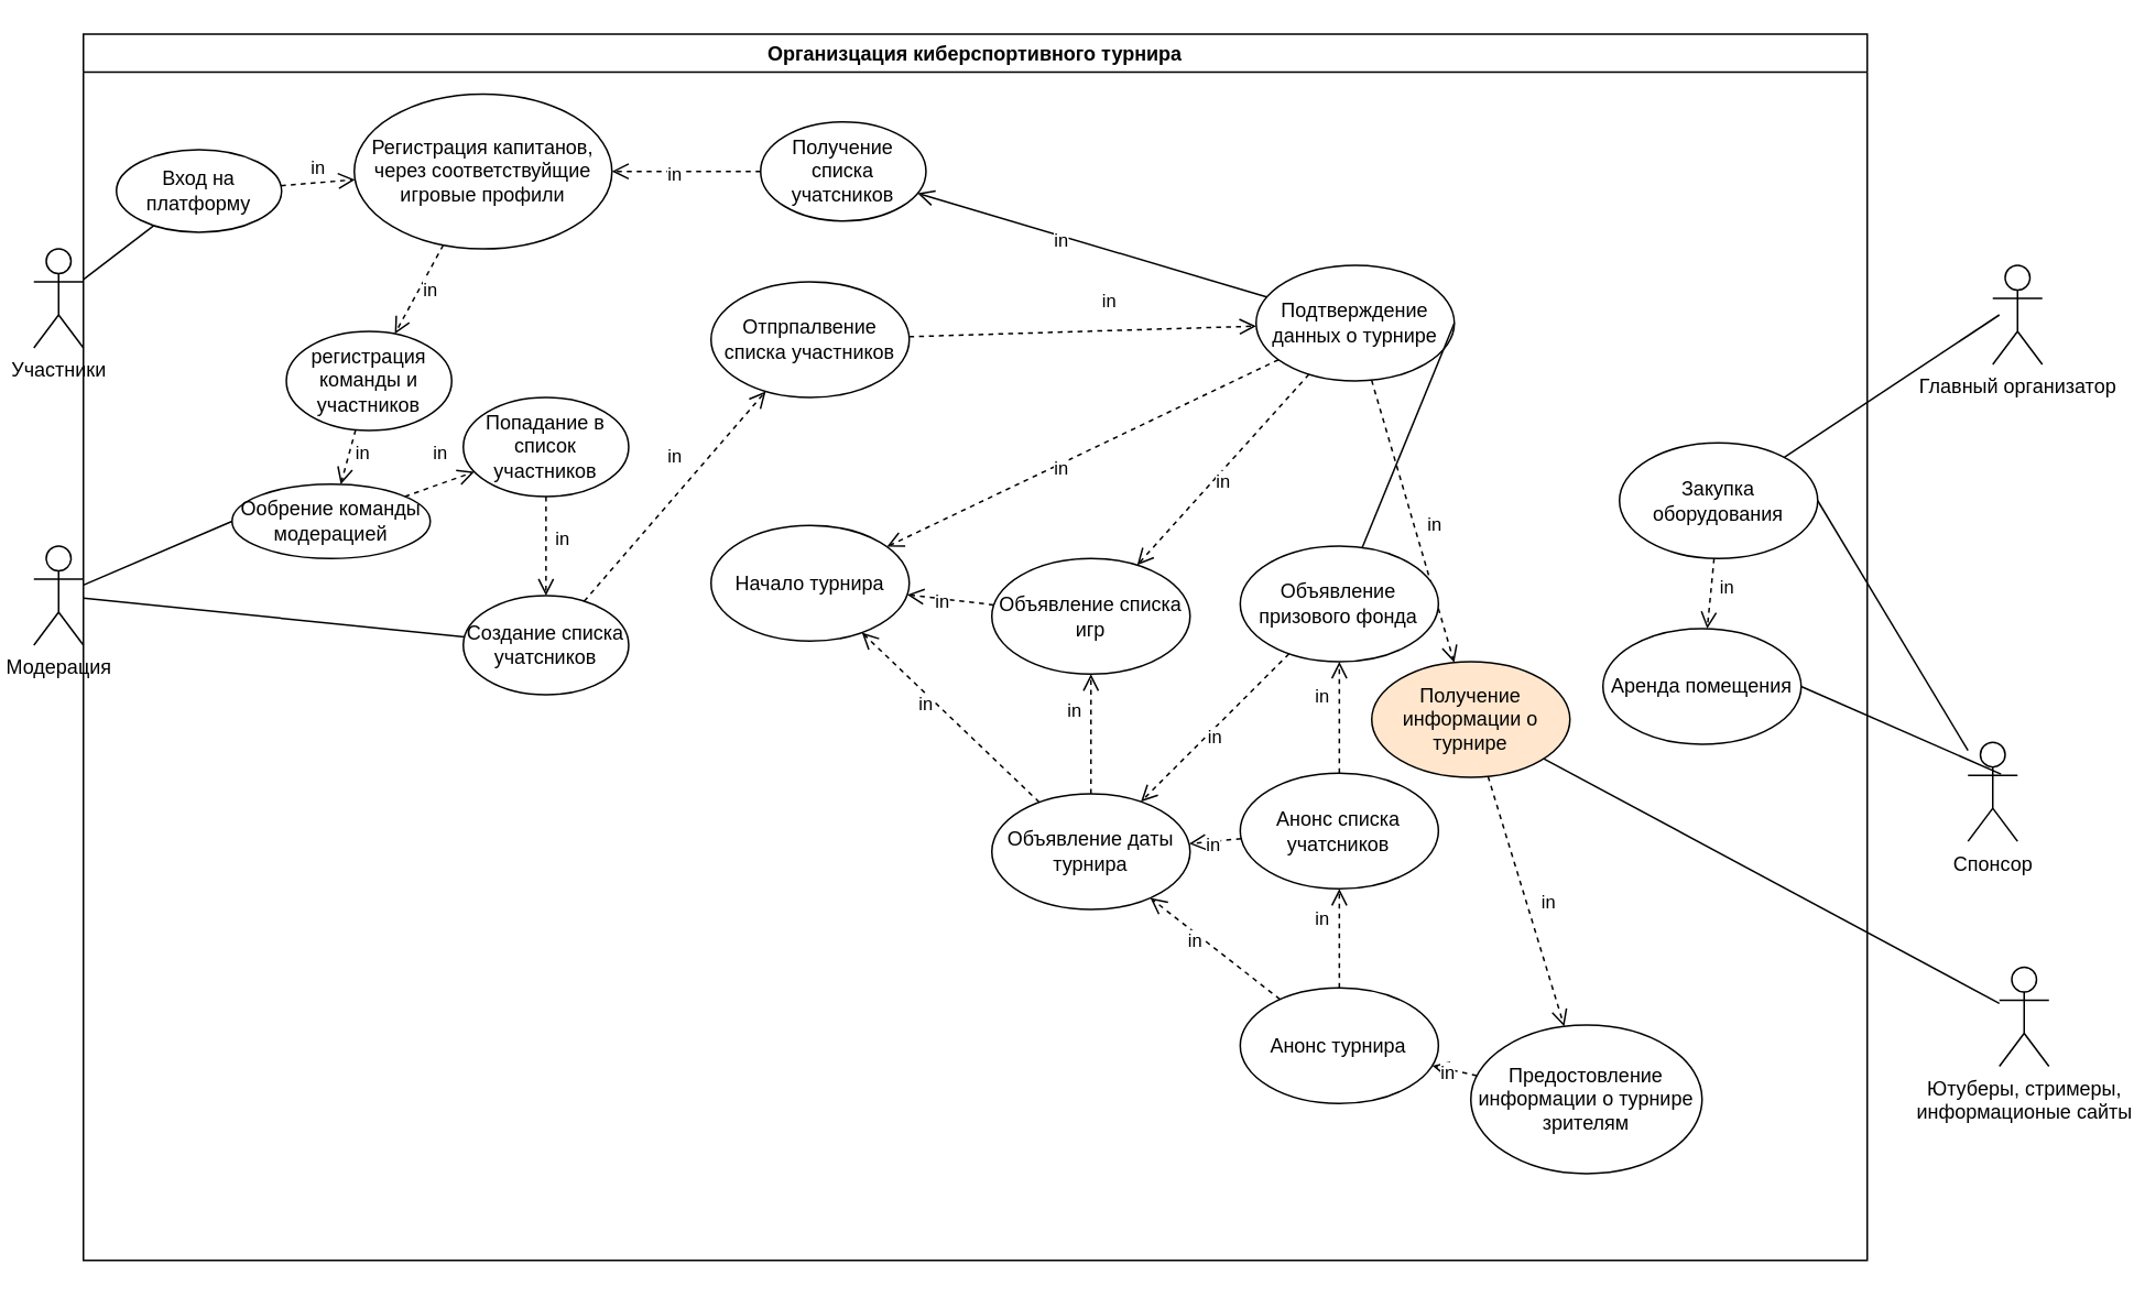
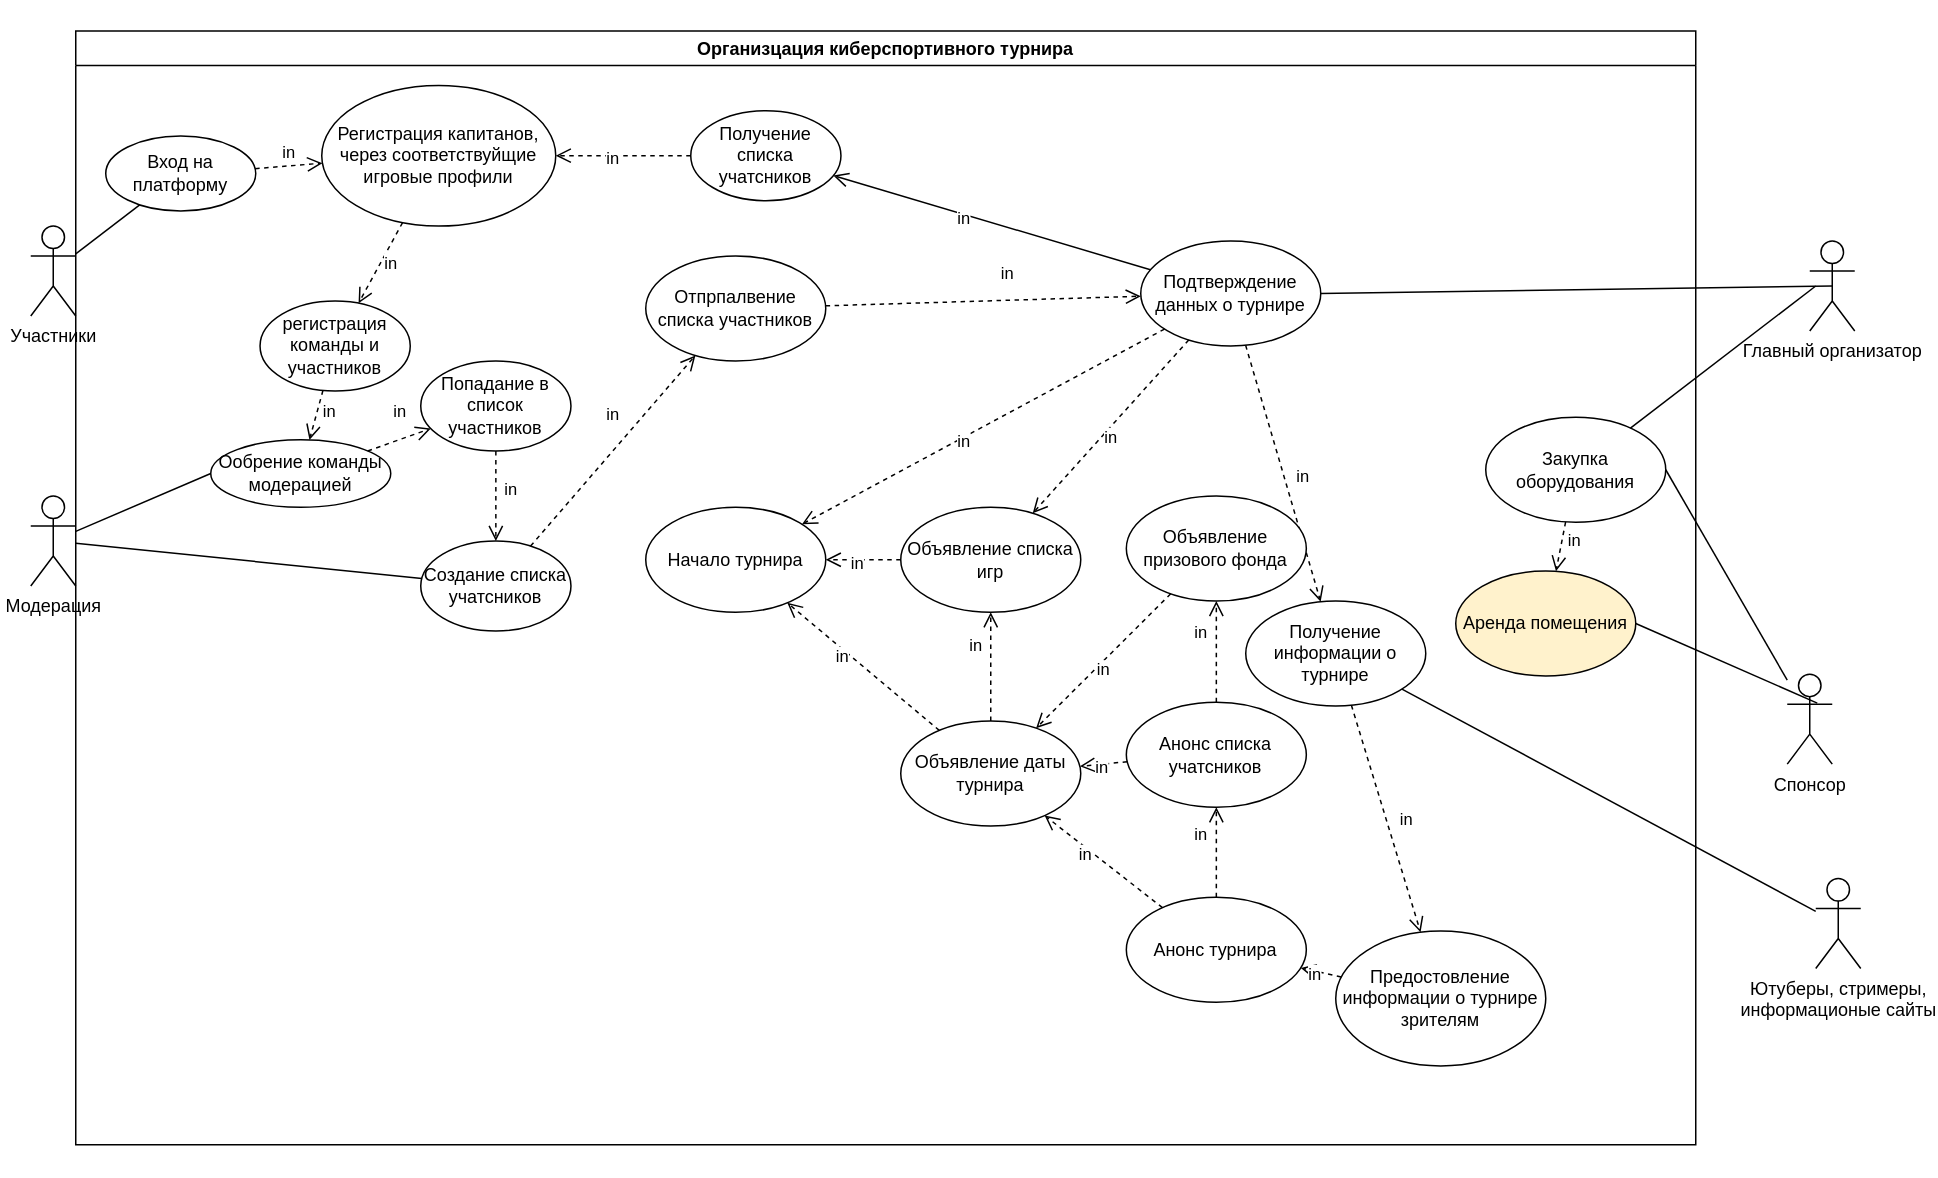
- <mxCell id="50" value="" style="endArrow=none;html=1;rounded=0;exitX=1;exitY=0.5;exitDx=0;exitDy=0;" edge="1" parent="1" source="15" target="28"><mxGeometry width="50" height="50" relative="1" as="geometry"><mxPoint x="720" y="260" as="sourcePoint" /><mxPoint x="1330" y="480" as="targetPoint" /></mxGeometry></mxCell>
+ <mxCell id="50" value="" style="endArrow=none;html=1;rounded=0;exitX=1;exitY=0.5;exitDx=0;exitDy=0;entryX=0.5;entryY=0.5;entryDx=0;entryDy=0;entryPerimeter=0;" edge="1" parent="1" source="15" target="49"><mxGeometry width="50" height="50" relative="1" as="geometry"><mxPoint x="720" y="260" as="sourcePoint" /><mxPoint x="1330" y="480" as="targetPoint" /></mxGeometry></mxCell>
- <mxCell id="17" value="Закупка оборудования" style="ellipse;whiteSpace=wrap;html=1;" vertex="1" parent="2"><mxGeometry x="930" y="247.5" width="120" height="70" as="geometry" /></mxCell>
+ <mxCell id="17" value="Закупка оборудования" style="ellipse;whiteSpace=wrap;html=1;" vertex="1" parent="2"><mxGeometry x="940" y="257.5" width="120" height="70" as="geometry" /></mxCell>
- <mxCell id="41" value="Начало турнира" style="ellipse;whiteSpace=wrap;html=1;" vertex="1" parent="2"><mxGeometry x="380" y="297.5" width="120" height="70" as="geometry" /></mxCell>
+ <mxCell id="41" value="Начало турнира" style="ellipse;whiteSpace=wrap;html=1;" vertex="1" parent="2"><mxGeometry x="380" y="317.5" width="120" height="70" as="geometry" /></mxCell>
- <mxCell id="18" value="Аренда помещения" style="ellipse;whiteSpace=wrap;html=1;" vertex="1" parent="2"><mxGeometry x="920" y="360" width="120" height="70" as="geometry" /></mxCell>
+ <mxCell id="18" value="Аренда помещения" style="ellipse;whiteSpace=wrap;html=1;fillColor=#fff2cc;" vertex="1" parent="2"><mxGeometry x="920" y="360" width="120" height="70" as="geometry" /></mxCell>
- <mxCell id="20" value="Получение информации о турнире" style="ellipse;whiteSpace=wrap;html=1;fillColor=#ffe6cc;" vertex="1" parent="2"><mxGeometry x="780" y="380" width="120" height="70" as="geometry" /></mxCell>
+ <mxCell id="20" value="Получение информации о турнире" style="ellipse;whiteSpace=wrap;html=1;" vertex="1" parent="2"><mxGeometry x="780" y="380" width="120" height="70" as="geometry" /></mxCell>
